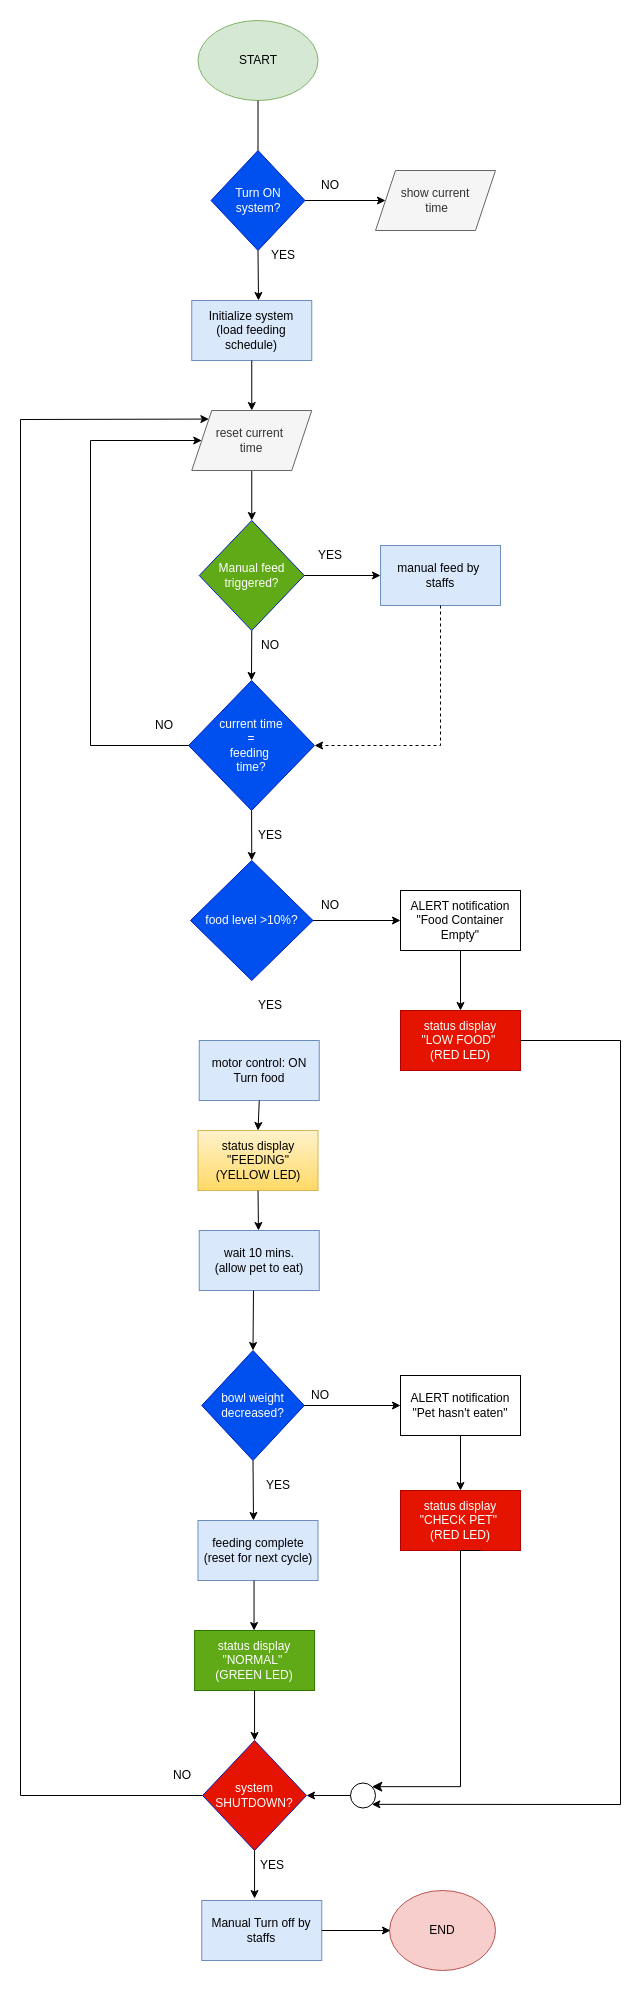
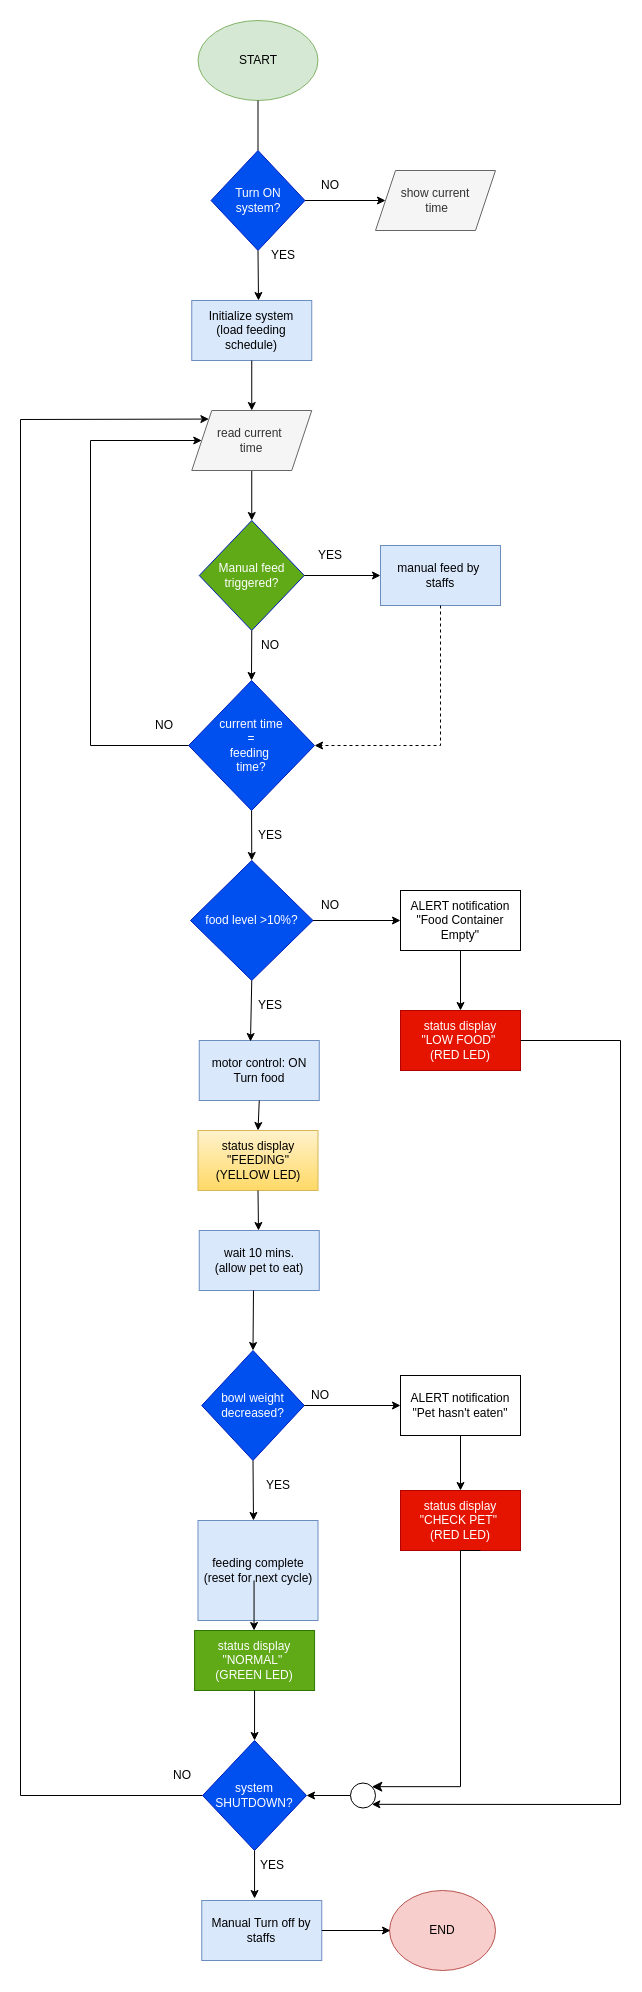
- <mxCell id="23" value="reset current&amp;nbsp;&lt;div&gt;time&lt;/div&gt;" style="shape=parallelogram;perimeter=parallelogramPerimeter;whiteSpace=wrap;html=1;fixedSize=1;fillColor=#f5f5f5;strokeColor=#666666;fontColor=#333333;" vertex="1" parent="2"><mxGeometry x="171.25" y="390" width="120" height="60" as="geometry" /></mxCell>
+ <mxCell id="23" value="read current&amp;nbsp;&lt;div&gt;time&lt;/div&gt;" style="shape=parallelogram;perimeter=parallelogramPerimeter;whiteSpace=wrap;html=1;fixedSize=1;fillColor=#f5f5f5;strokeColor=#666666;fontColor=#333333;" vertex="1" parent="2"><mxGeometry x="171.25" y="390" width="120" height="60" as="geometry" /></mxCell>
+ <mxCell id="26" value="" style="endArrow=classic;html=1;rounded=0;exitX=0.5;exitY=1;exitDx=0;exitDy=0;entryX=0.427;entryY=0.017;entryDx=0;entryDy=0;entryPerimeter=0;" edge="1" parent="2" source="7" target="15"><mxGeometry width="50" height="50" relative="1" as="geometry"><mxPoint x="240" y="950" as="sourcePoint" /><mxPoint x="290" y="900" as="targetPoint" /></mxGeometry></mxCell>
- <mxCell id="35" value="feeding complete&lt;div&gt;(reset for next cycle)&lt;/div&gt;" style="rounded=0;whiteSpace=wrap;html=1;fillColor=#dae8fc;strokeColor=#6c8ebf;" vertex="1" parent="2"><mxGeometry x="177.5" y="1500" width="120" height="60" as="geometry" /></mxCell>
+ <mxCell id="35" value="feeding complete&lt;div&gt;(reset for next cycle)&lt;/div&gt;" style="rounded=0;whiteSpace=wrap;html=1;fillColor=#dae8fc;strokeColor=#6c8ebf;" vertex="1" parent="2"><mxGeometry x="177.5" y="1500" width="120" height="100" as="geometry" /></mxCell>
- <mxCell id="50" value="system SHUTDOWN?" style="rhombus;whiteSpace=wrap;html=1;fillColor=#e51400;fontColor=#ffffff;strokeColor=#001DBC;" vertex="1" parent="2"><mxGeometry x="182.11" y="1720" width="103.91" height="110" as="geometry" /></mxCell>
+ <mxCell id="50" value="system SHUTDOWN?" style="rhombus;whiteSpace=wrap;html=1;fillColor=#0050ef;fontColor=#ffffff;strokeColor=#001DBC;" vertex="1" parent="2"><mxGeometry x="182.11" y="1720" width="103.91" height="110" as="geometry" /></mxCell>
